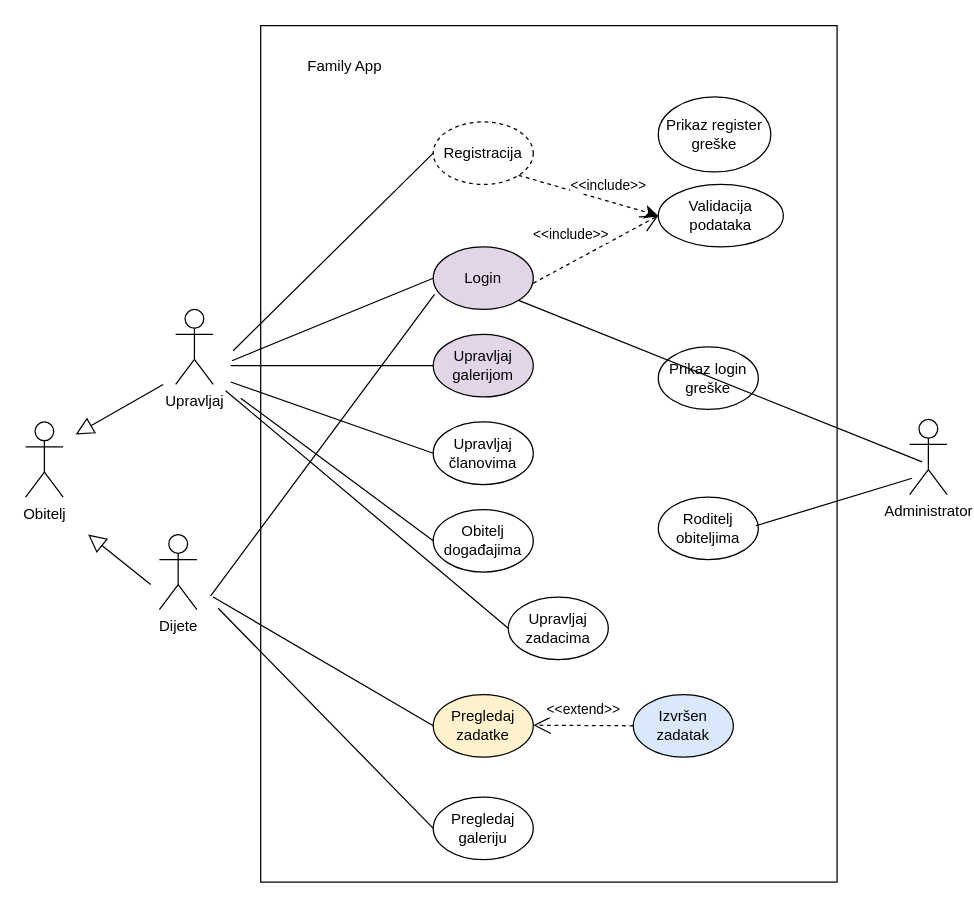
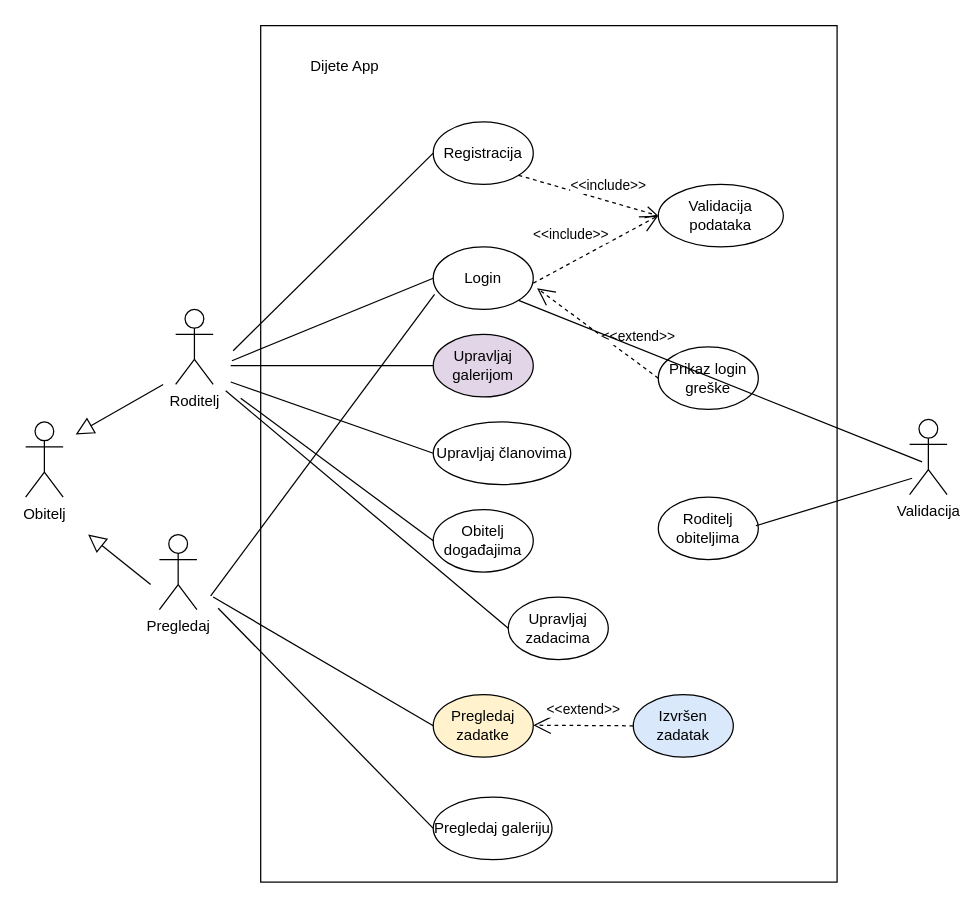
- <mxCell id="9" value="Family App" style="text;html=1;strokeColor=none;fillColor=none;align=center;verticalAlign=middle;whiteSpace=wrap;rounded=0;" vertex="1" parent="1"><mxGeometry x="200" y="33" width="151" height="40" as="geometry" /></mxCell>
+ <mxCell id="9" value="Dijete App" style="text;html=1;strokeColor=none;fillColor=none;align=center;verticalAlign=middle;whiteSpace=wrap;rounded=0;" vertex="1" parent="1"><mxGeometry x="200" y="33" width="151" height="40" as="geometry" /></mxCell>
- <mxCell id="11" value="Prikaz register greške" style="ellipse;whiteSpace=wrap;html=1;" vertex="1" parent="1"><mxGeometry x="526" y="77" width="90" height="60" as="geometry" /></mxCell>
- <mxCell id="10" value="Registracija" style="ellipse;whiteSpace=wrap;html=1;dashed=1;" vertex="1" parent="1"><mxGeometry x="346" y="97" width="80" height="50" as="geometry" /></mxCell>
+ <mxCell id="10" value="Registracija" style="ellipse;whiteSpace=wrap;html=1;" vertex="1" parent="1"><mxGeometry x="346" y="97" width="80" height="50" as="geometry" /></mxCell>
- <mxCell id="13" value="&amp;lt;&amp;lt;include&amp;gt;&amp;gt;" style="html=1;verticalAlign=bottom;endArrow=classic;dashed=1;endSize=8;strokeColor=#000000;fillColor=#FFFFFF;exitX=1;exitY=1;exitDx=0;exitDy=0;entryX=0;entryY=0.5;entryDx=0;entryDy=0;" edge="1" parent="1" source="10" target="12"><mxGeometry x="0.268" y="3" relative="1" as="geometry"><mxPoint x="436" y="147" as="sourcePoint" /><mxPoint x="511" y="180.97" as="targetPoint" /><mxPoint as="offset" /></mxGeometry></mxCell>
+ <mxCell id="13" value="&amp;lt;&amp;lt;include&amp;gt;&amp;gt;" style="html=1;verticalAlign=bottom;endArrow=open;dashed=1;endSize=8;strokeColor=#000000;fillColor=#FFFFFF;exitX=1;exitY=1;exitDx=0;exitDy=0;entryX=0;entryY=0.5;entryDx=0;entryDy=0;" edge="1" parent="1" source="10" target="12"><mxGeometry x="0.268" y="3" relative="1" as="geometry"><mxPoint x="436" y="147" as="sourcePoint" /><mxPoint x="511" y="180.97" as="targetPoint" /><mxPoint as="offset" /></mxGeometry></mxCell>
- <mxCell id="14" value="Login" style="ellipse;whiteSpace=wrap;html=1;fillColor=#e1d5e7;" vertex="1" parent="1"><mxGeometry x="346" y="197" width="80" height="50" as="geometry" /></mxCell>
+ <mxCell id="14" value="Login" style="ellipse;whiteSpace=wrap;html=1;" vertex="1" parent="1"><mxGeometry x="346" y="197" width="80" height="50" as="geometry" /></mxCell>
+ <mxCell id="34" value="&amp;lt;&amp;lt;extend&amp;gt;&amp;gt;" style="endArrow=open;endSize=12;dashed=1;html=1;strokeColor=#000000;fillColor=#FFFFFF;entryX=1.038;entryY=0.66;entryDx=0;entryDy=0;entryPerimeter=0;exitX=0;exitY=0.5;exitDx=0;exitDy=0;" edge="1" parent="1" source="33" target="14"><mxGeometry x="-0.474" y="-17" width="160" relative="1" as="geometry"><mxPoint x="426" y="317" as="sourcePoint" /><mxPoint x="586" y="317" as="targetPoint" /><mxPoint as="offset" /></mxGeometry></mxCell>
- <mxCell id="3" value="Upravljaj" style="shape=umlActor;verticalLabelPosition=bottom;verticalAlign=top;html=1;" vertex="1" parent="1"><mxGeometry x="140" y="247" width="30" height="60" as="geometry" /></mxCell>
+ <mxCell id="3" value="Roditelj" style="shape=umlActor;verticalLabelPosition=bottom;verticalAlign=top;html=1;" vertex="1" parent="1"><mxGeometry x="140" y="247" width="30" height="60" as="geometry" /></mxCell>
- <mxCell id="18" value="Upravljaj članovima" style="ellipse;whiteSpace=wrap;html=1;" vertex="1" parent="1"><mxGeometry x="346" y="337" width="80" height="50" as="geometry" /></mxCell>
+ <mxCell id="18" value="Upravljaj članovima" style="ellipse;whiteSpace=wrap;html=1;" vertex="1" parent="1"><mxGeometry x="346" y="337" width="110" height="50" as="geometry" /></mxCell>
- <mxCell id="7" value="Administrator" style="shape=umlActor;verticalLabelPosition=bottom;verticalAlign=top;html=1;" vertex="1" parent="1"><mxGeometry x="727" y="335" width="30" height="60" as="geometry" /></mxCell>
+ <mxCell id="7" value="Validacija" style="shape=umlActor;verticalLabelPosition=bottom;verticalAlign=top;html=1;" vertex="1" parent="1"><mxGeometry x="727" y="335" width="30" height="60" as="geometry" /></mxCell>
- <mxCell id="4" value="Dijete" style="shape=umlActor;verticalLabelPosition=bottom;verticalAlign=top;html=1;" vertex="1" parent="1"><mxGeometry x="127" y="427" width="30" height="60" as="geometry" /></mxCell>
+ <mxCell id="4" value="Pregledaj" style="shape=umlActor;verticalLabelPosition=bottom;verticalAlign=top;html=1;" vertex="1" parent="1"><mxGeometry x="127" y="427" width="30" height="60" as="geometry" /></mxCell>
- <mxCell id="22" value="Pregledaj galeriju" style="ellipse;whiteSpace=wrap;html=1;" vertex="1" parent="1"><mxGeometry x="346" y="637" width="80" height="50" as="geometry" /></mxCell>
+ <mxCell id="22" value="Pregledaj galeriju" style="ellipse;whiteSpace=wrap;html=1;" vertex="1" parent="1"><mxGeometry x="346" y="637" width="95" height="50" as="geometry" /></mxCell>
